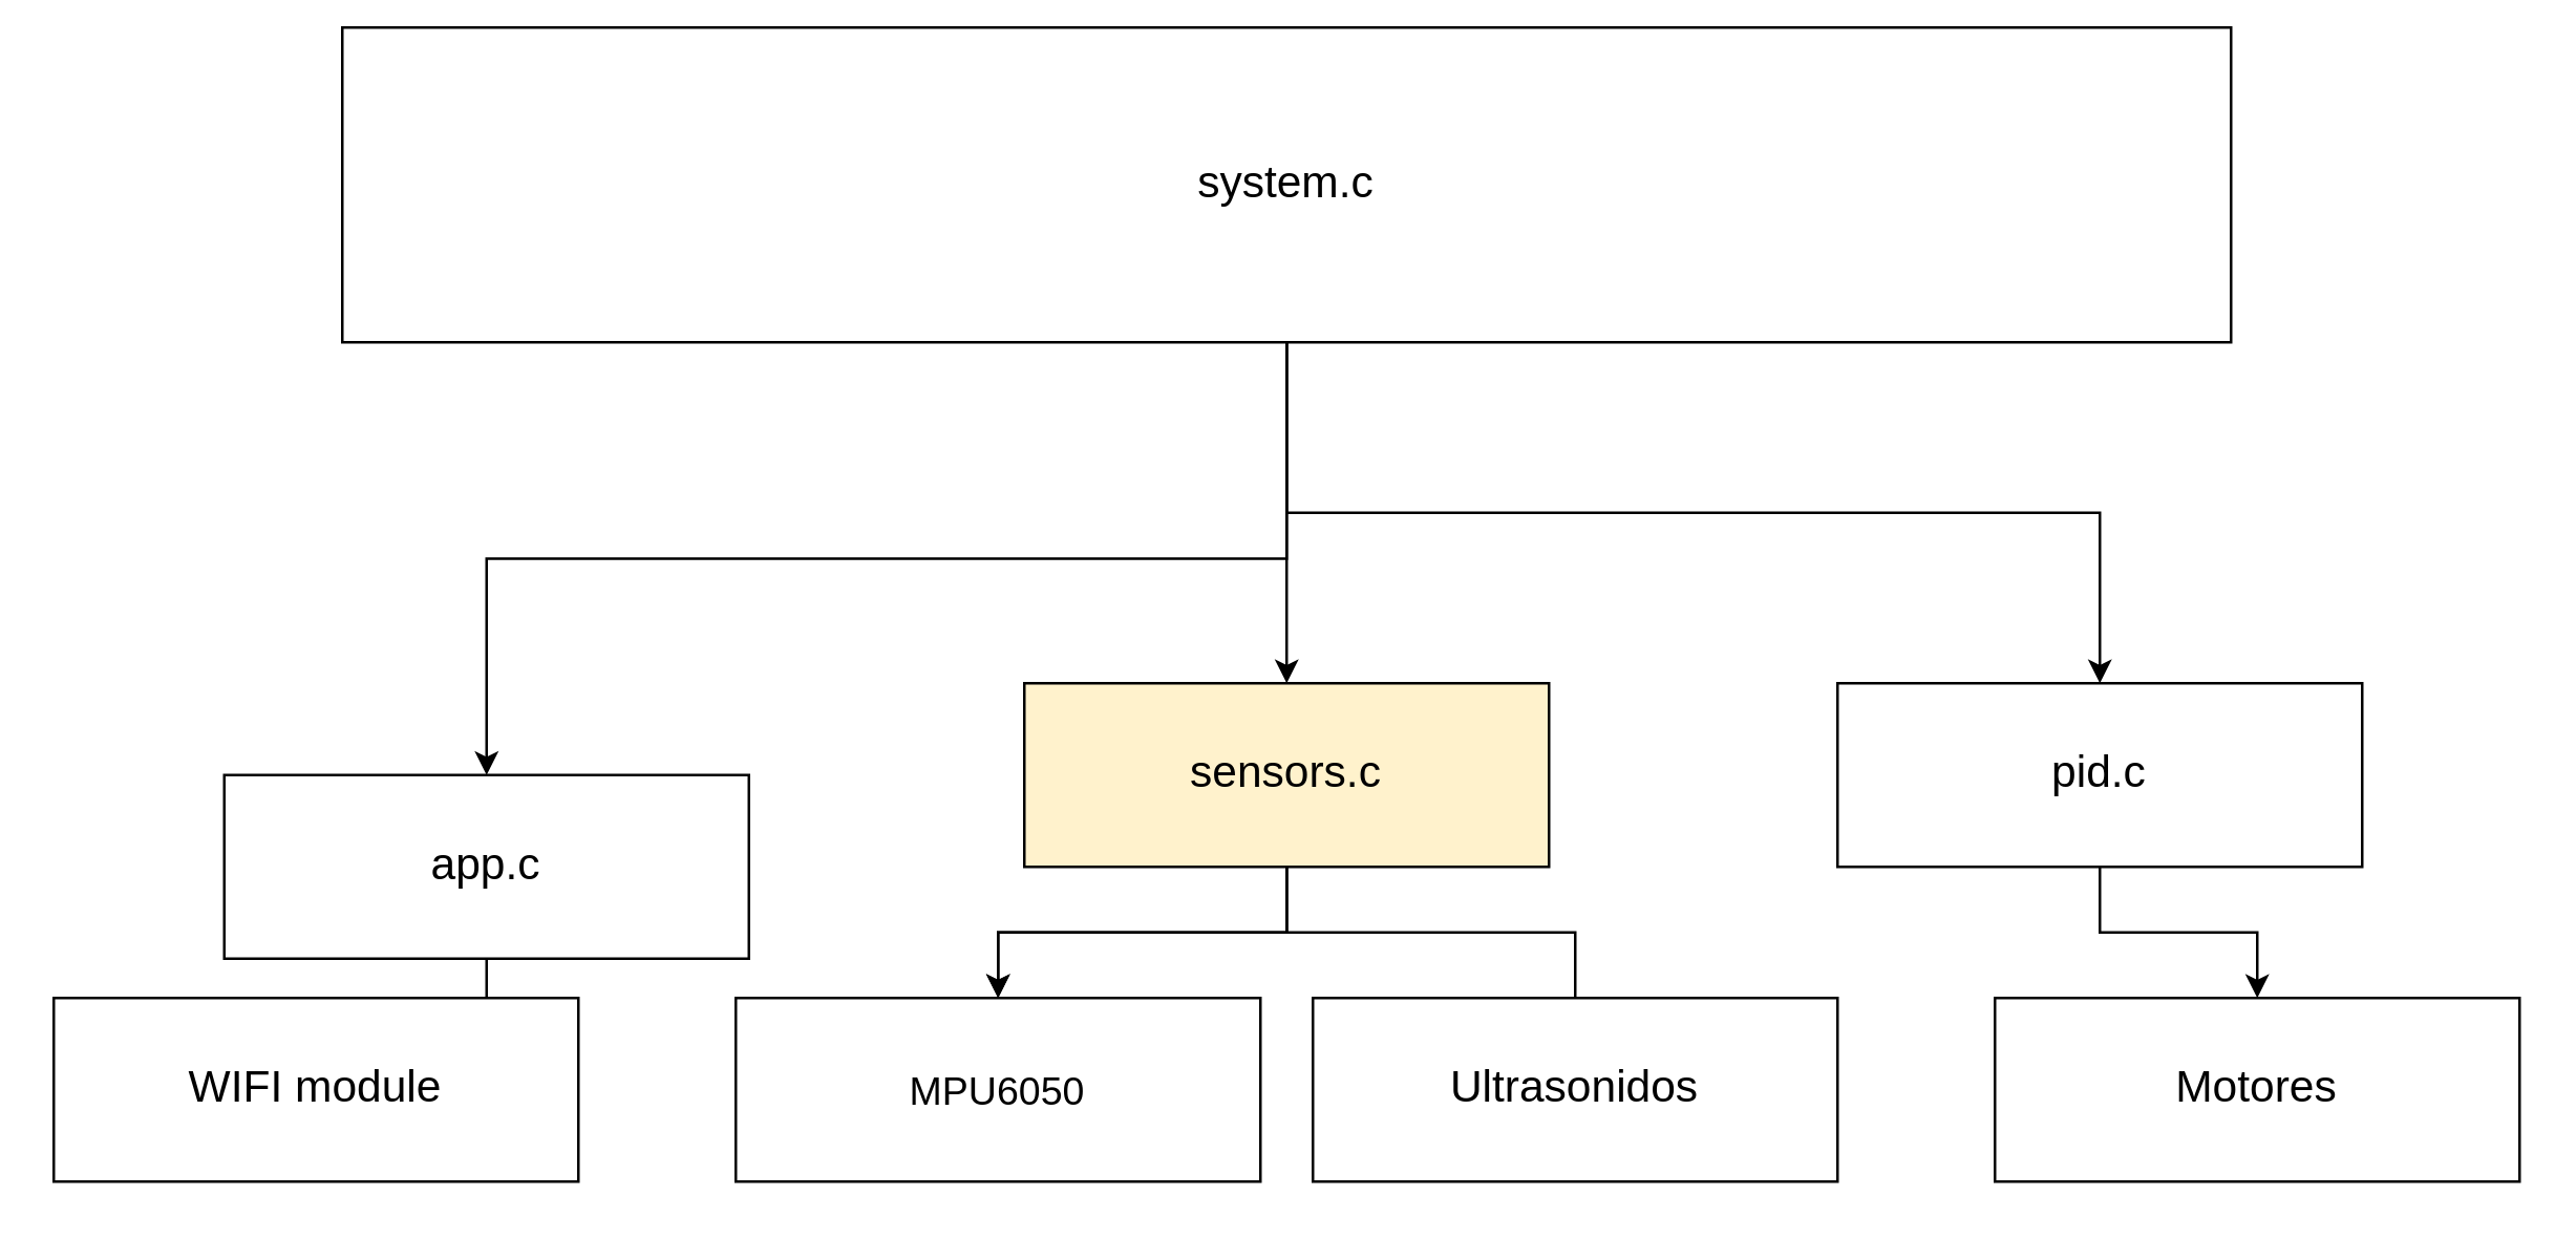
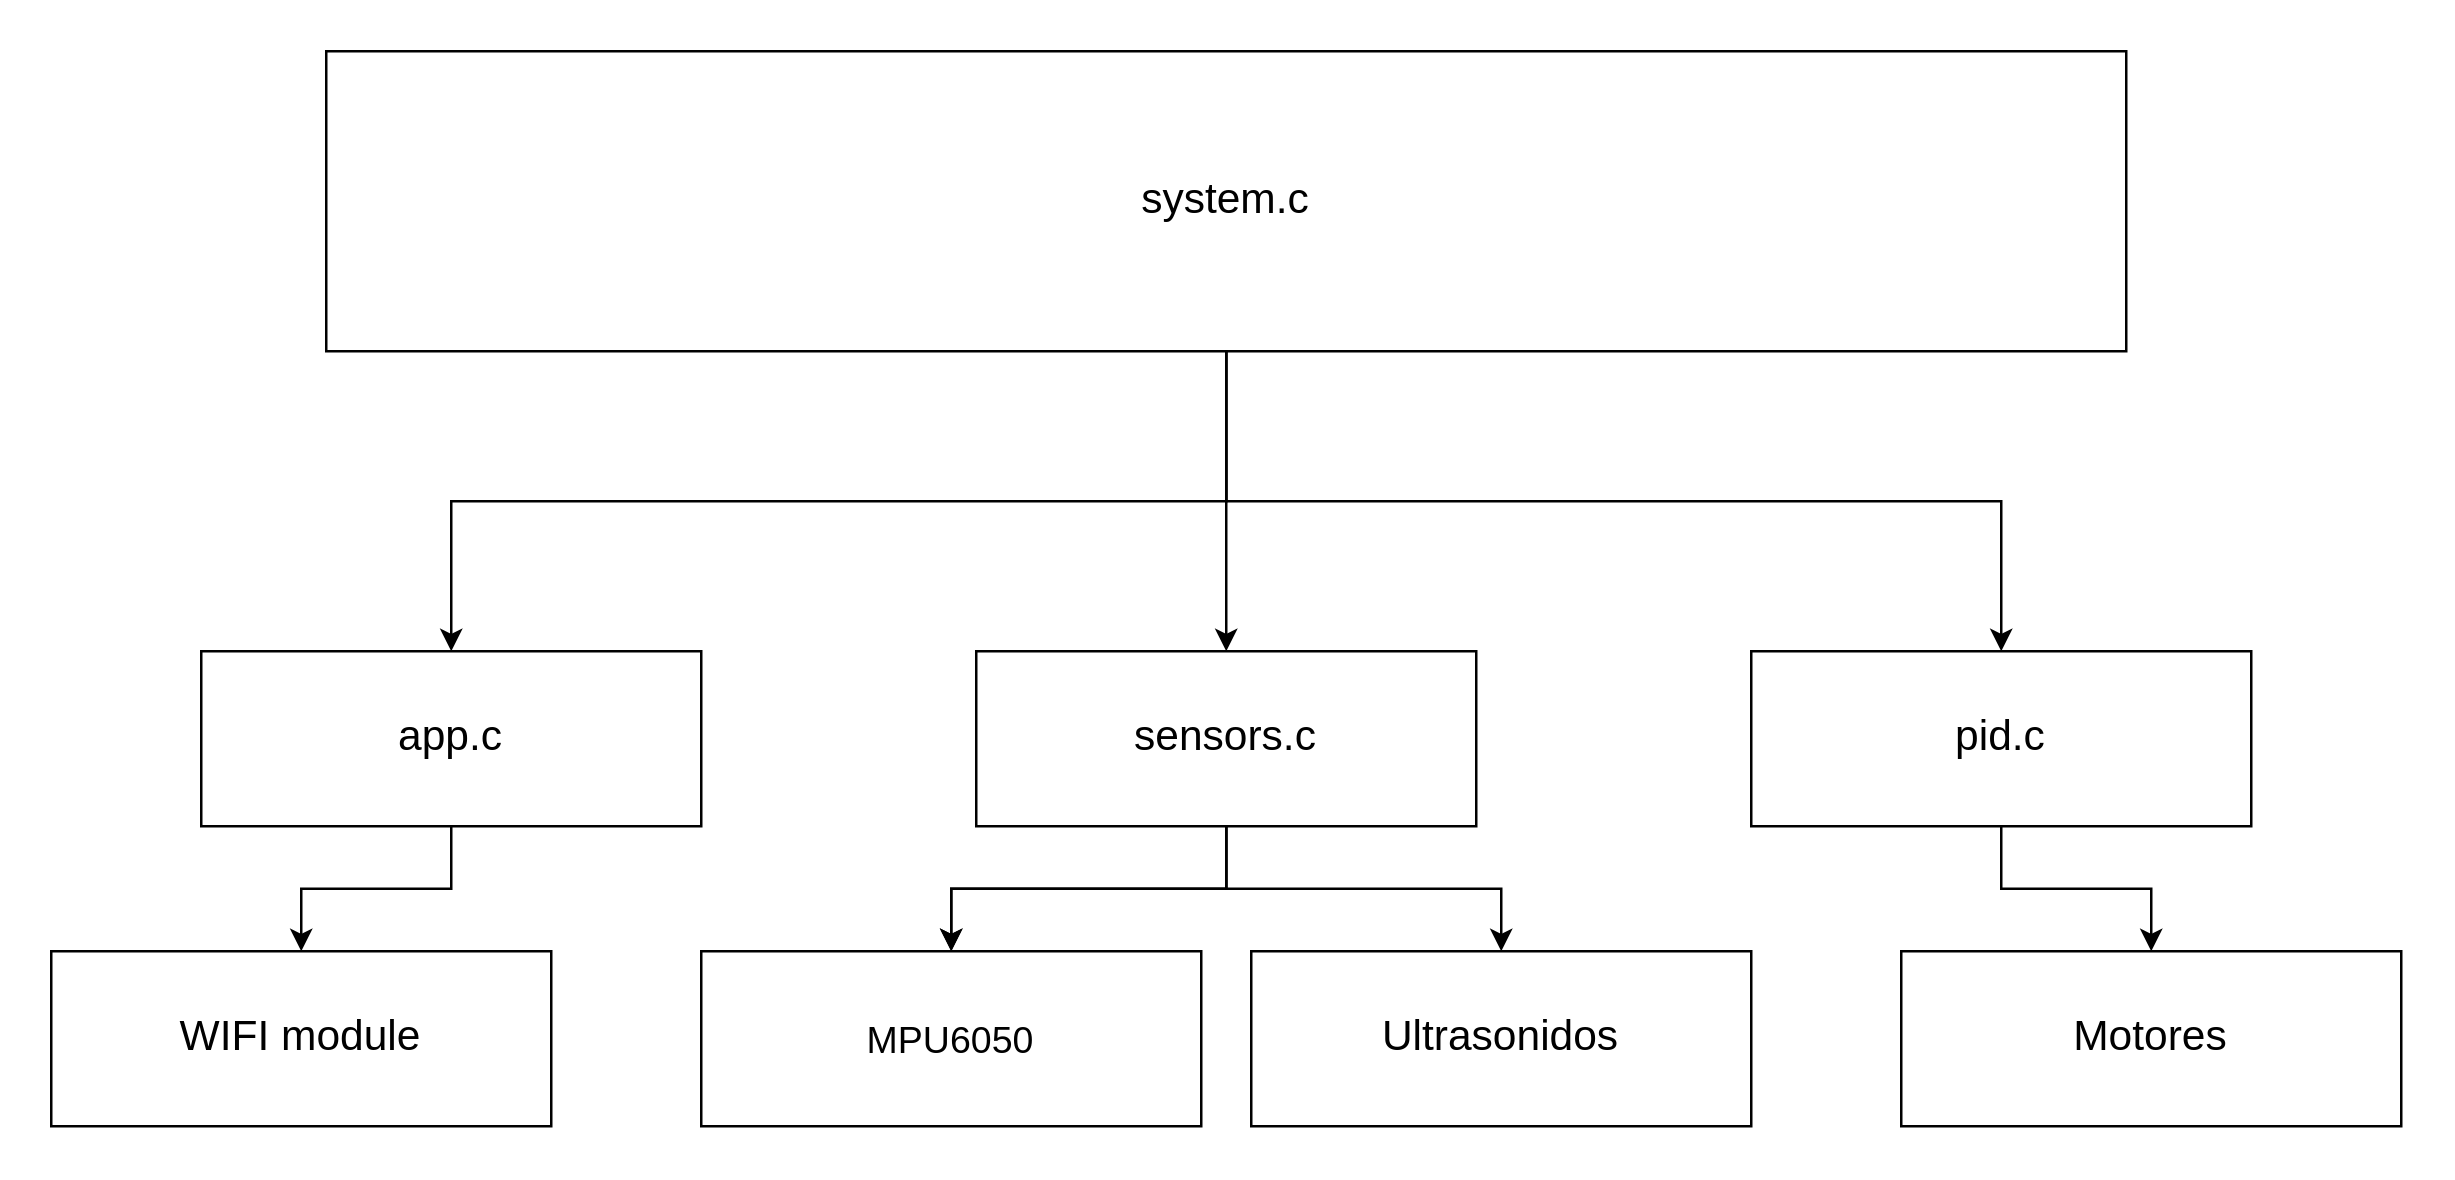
- <mxCell id="5" value="&lt;font style=&quot;font-size: 17px;&quot;&gt;system.c&lt;/font&gt;" style="rounded=0;whiteSpace=wrap;html=1;" vertex="1" parent="1"><mxGeometry x="130" y="10" width="720" height="120" as="geometry" /></mxCell>
+ <mxCell id="5" value="&lt;font style=&quot;font-size: 17px;&quot;&gt;system.c&lt;/font&gt;" style="rounded=0;whiteSpace=wrap;html=1;" vertex="1" parent="1"><mxGeometry x="130" y="20" width="720" height="120" as="geometry" /></mxCell>
- <mxCell id="9" value="&lt;font style=&quot;font-size: 17px;&quot;&gt;sensors.c&lt;/font&gt;" style="rounded=0;whiteSpace=wrap;html=1;fillColor=#fff2cc;" vertex="1" parent="1"><mxGeometry x="390" y="260" width="200" height="70" as="geometry" /></mxCell>
+ <mxCell id="9" value="&lt;font style=&quot;font-size: 17px;&quot;&gt;sensors.c&lt;/font&gt;" style="rounded=0;whiteSpace=wrap;html=1;" vertex="1" parent="1"><mxGeometry x="390" y="260" width="200" height="70" as="geometry" /></mxCell>
- <mxCell id="13" value="&lt;span style=&quot;font-size: 17px;&quot;&gt;app.c&lt;/span&gt;" style="rounded=0;whiteSpace=wrap;html=1;" vertex="1" parent="1"><mxGeometry x="85" y="295" width="200" height="70" as="geometry" /></mxCell>
+ <mxCell id="13" value="&lt;span style=&quot;font-size: 17px;&quot;&gt;app.c&lt;/span&gt;" style="rounded=0;whiteSpace=wrap;html=1;" vertex="1" parent="1"><mxGeometry x="80" y="260" width="200" height="70" as="geometry" /></mxCell>
- <mxCell id="8" style="edgeStyle=orthogonalEdgeStyle;rounded=0;orthogonalLoop=1;jettySize=auto;html=1;entryX=0.5;entryY=0;entryDx=0;entryDy=0;endArrow=none;" edge="1" parent="1" source="9" target="11"><mxGeometry relative="1" as="geometry" /></mxCell>
+ <mxCell id="8" style="edgeStyle=orthogonalEdgeStyle;rounded=0;orthogonalLoop=1;jettySize=auto;html=1;entryX=0.5;entryY=0;entryDx=0;entryDy=0;" edge="1" parent="1" source="9" target="11"><mxGeometry relative="1" as="geometry" /></mxCell>
